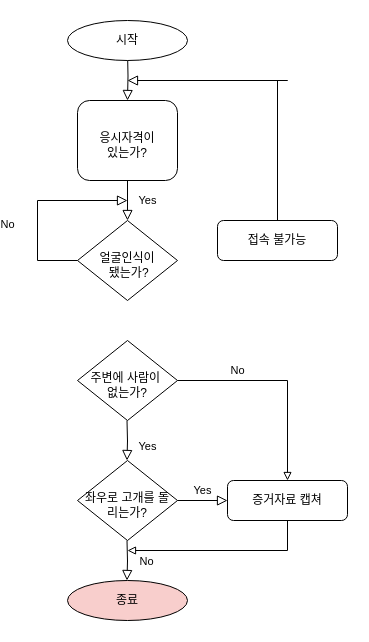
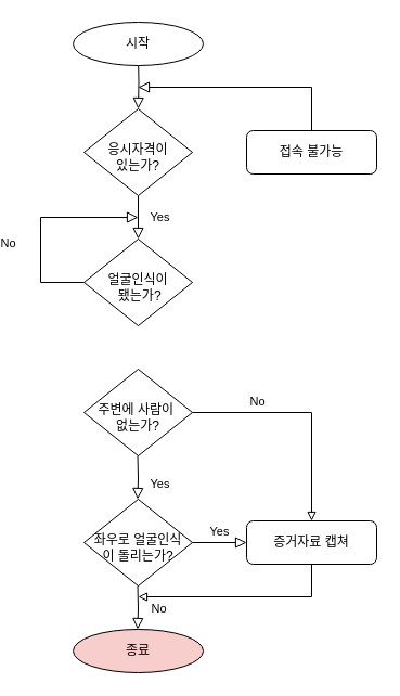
- <mxCell id="4" value="&lt;br&gt;응시자격이 &lt;br&gt;있는가?" style="whiteSpace=wrap;html=1;shadow=0;fontFamily=Helvetica;fontSize=12;align=center;strokeWidth=1;spacing=6;spacingTop=-4;rounded=1;" parent="1" vertex="1"><mxGeometry x="60" y="100" width="100" height="80" as="geometry" /></mxCell>
+ <mxCell id="4" value="&lt;br&gt;응시자격이 &lt;br&gt;있는가?" style="rhombus;whiteSpace=wrap;html=1;shadow=0;fontFamily=Helvetica;fontSize=12;align=center;strokeWidth=1;spacing=6;spacingTop=-4;" parent="1" vertex="1"><mxGeometry x="60" y="100" width="100" height="80" as="geometry" /></mxCell>
- <mxCell id="5" value="접속 불가능" style="rounded=1;whiteSpace=wrap;html=1;fontSize=12;glass=0;strokeWidth=1;shadow=0;" parent="1" vertex="1"><mxGeometry x="200" y="220" width="120" height="40" as="geometry" /></mxCell>
+ <mxCell id="5" value="접속 불가능" style="rounded=1;whiteSpace=wrap;html=1;fontSize=12;glass=0;strokeWidth=1;shadow=0;" parent="1" vertex="1"><mxGeometry x="210" y="120" width="120" height="40" as="geometry" /></mxCell>
- <mxCell id="9" value="&lt;br&gt;좌우로 고개를 돌리는가?" style="rhombus;whiteSpace=wrap;html=1;shadow=0;fontFamily=Helvetica;fontSize=12;align=center;strokeWidth=1;spacing=6;spacingTop=-4;" vertex="1" parent="1"><mxGeometry x="60" y="460" width="100" height="80" as="geometry" /></mxCell>
+ <mxCell id="9" value="&lt;br&gt;좌우로 얼굴인식이 돌리는가?" style="rhombus;whiteSpace=wrap;html=1;shadow=0;fontFamily=Helvetica;fontSize=12;align=center;strokeWidth=1;spacing=6;spacingTop=-4;" vertex="1" parent="1"><mxGeometry x="60" y="460" width="100" height="80" as="geometry" /></mxCell>
